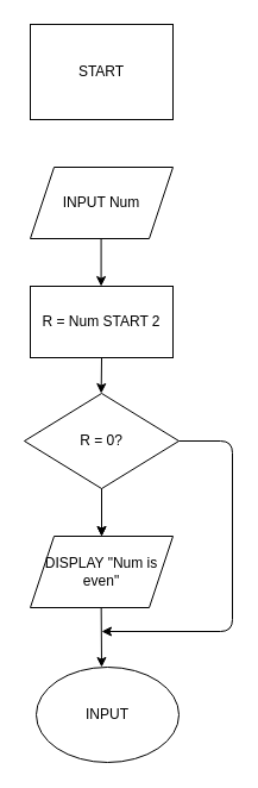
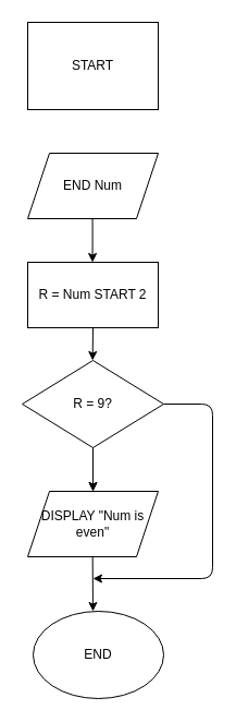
- <mxCell id="3" value="INPUT Num" style="shape=parallelogram;perimeter=parallelogramPerimeter;whiteSpace=wrap;html=1;fixedSize=1;" vertex="1" parent="1"><mxGeometry x="25" y="140" width="120" height="60" as="geometry" /></mxCell>
+ <mxCell id="3" value="END Num" style="shape=parallelogram;perimeter=parallelogramPerimeter;whiteSpace=wrap;html=1;fixedSize=1;" vertex="1" parent="1"><mxGeometry x="25" y="140" width="120" height="60" as="geometry" /></mxCell>
- <mxCell id="6" value="R = 0?" style="rhombus;whiteSpace=wrap;html=1;" vertex="1" parent="1"><mxGeometry x="20" y="330" width="130" height="80" as="geometry" /></mxCell>
+ <mxCell id="6" value="R = 9?" style="rhombus;whiteSpace=wrap;html=1;" vertex="1" parent="1"><mxGeometry x="20" y="330" width="130" height="80" as="geometry" /></mxCell>
- <mxCell id="8" value="INPUT" style="ellipse;whiteSpace=wrap;html=1;" vertex="1" parent="1"><mxGeometry x="30" y="560" width="120" height="80" as="geometry" /></mxCell>
+ <mxCell id="8" value="END" style="ellipse;whiteSpace=wrap;html=1;" vertex="1" parent="1"><mxGeometry x="30" y="560" width="120" height="80" as="geometry" /></mxCell>
